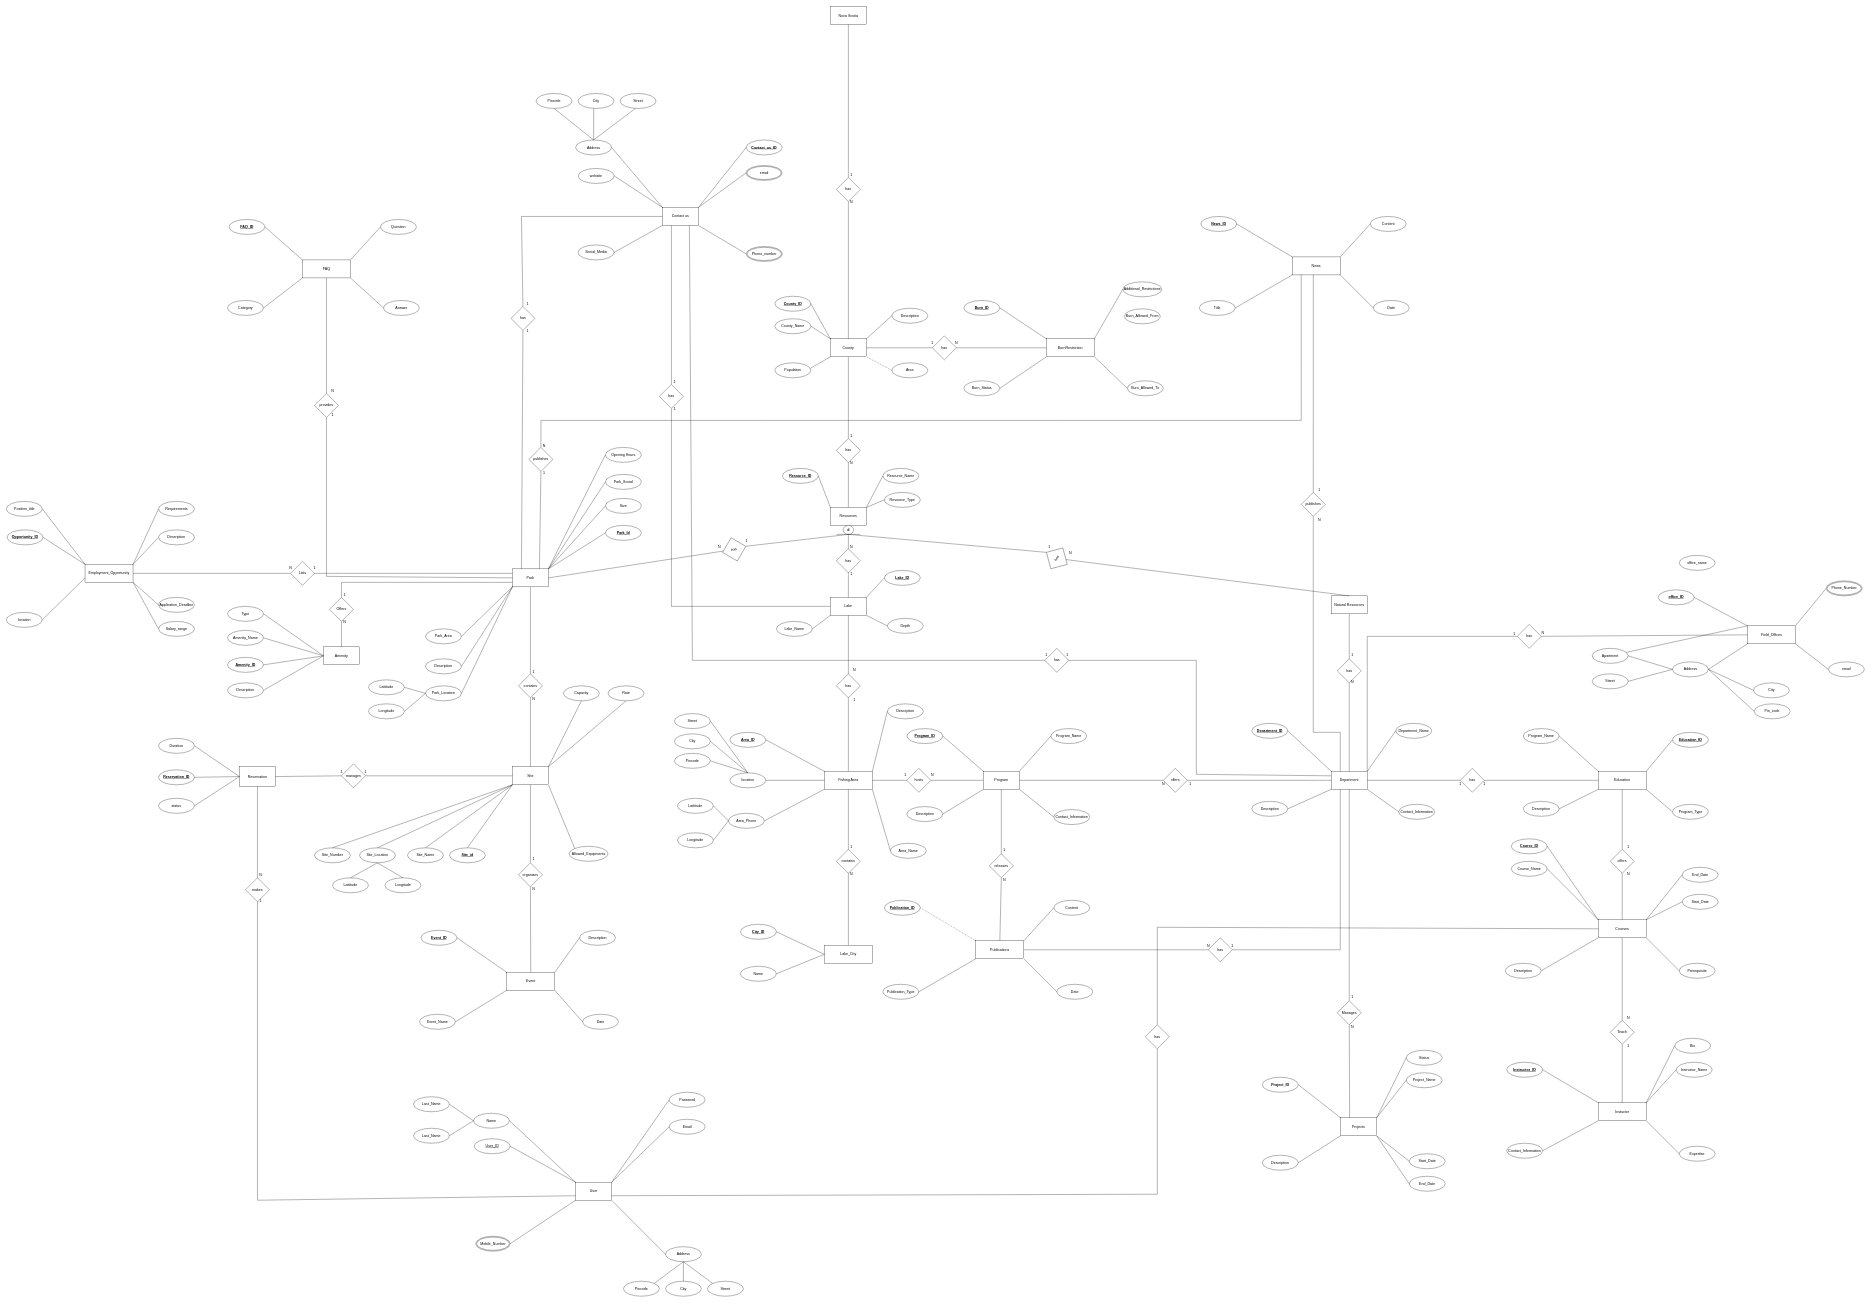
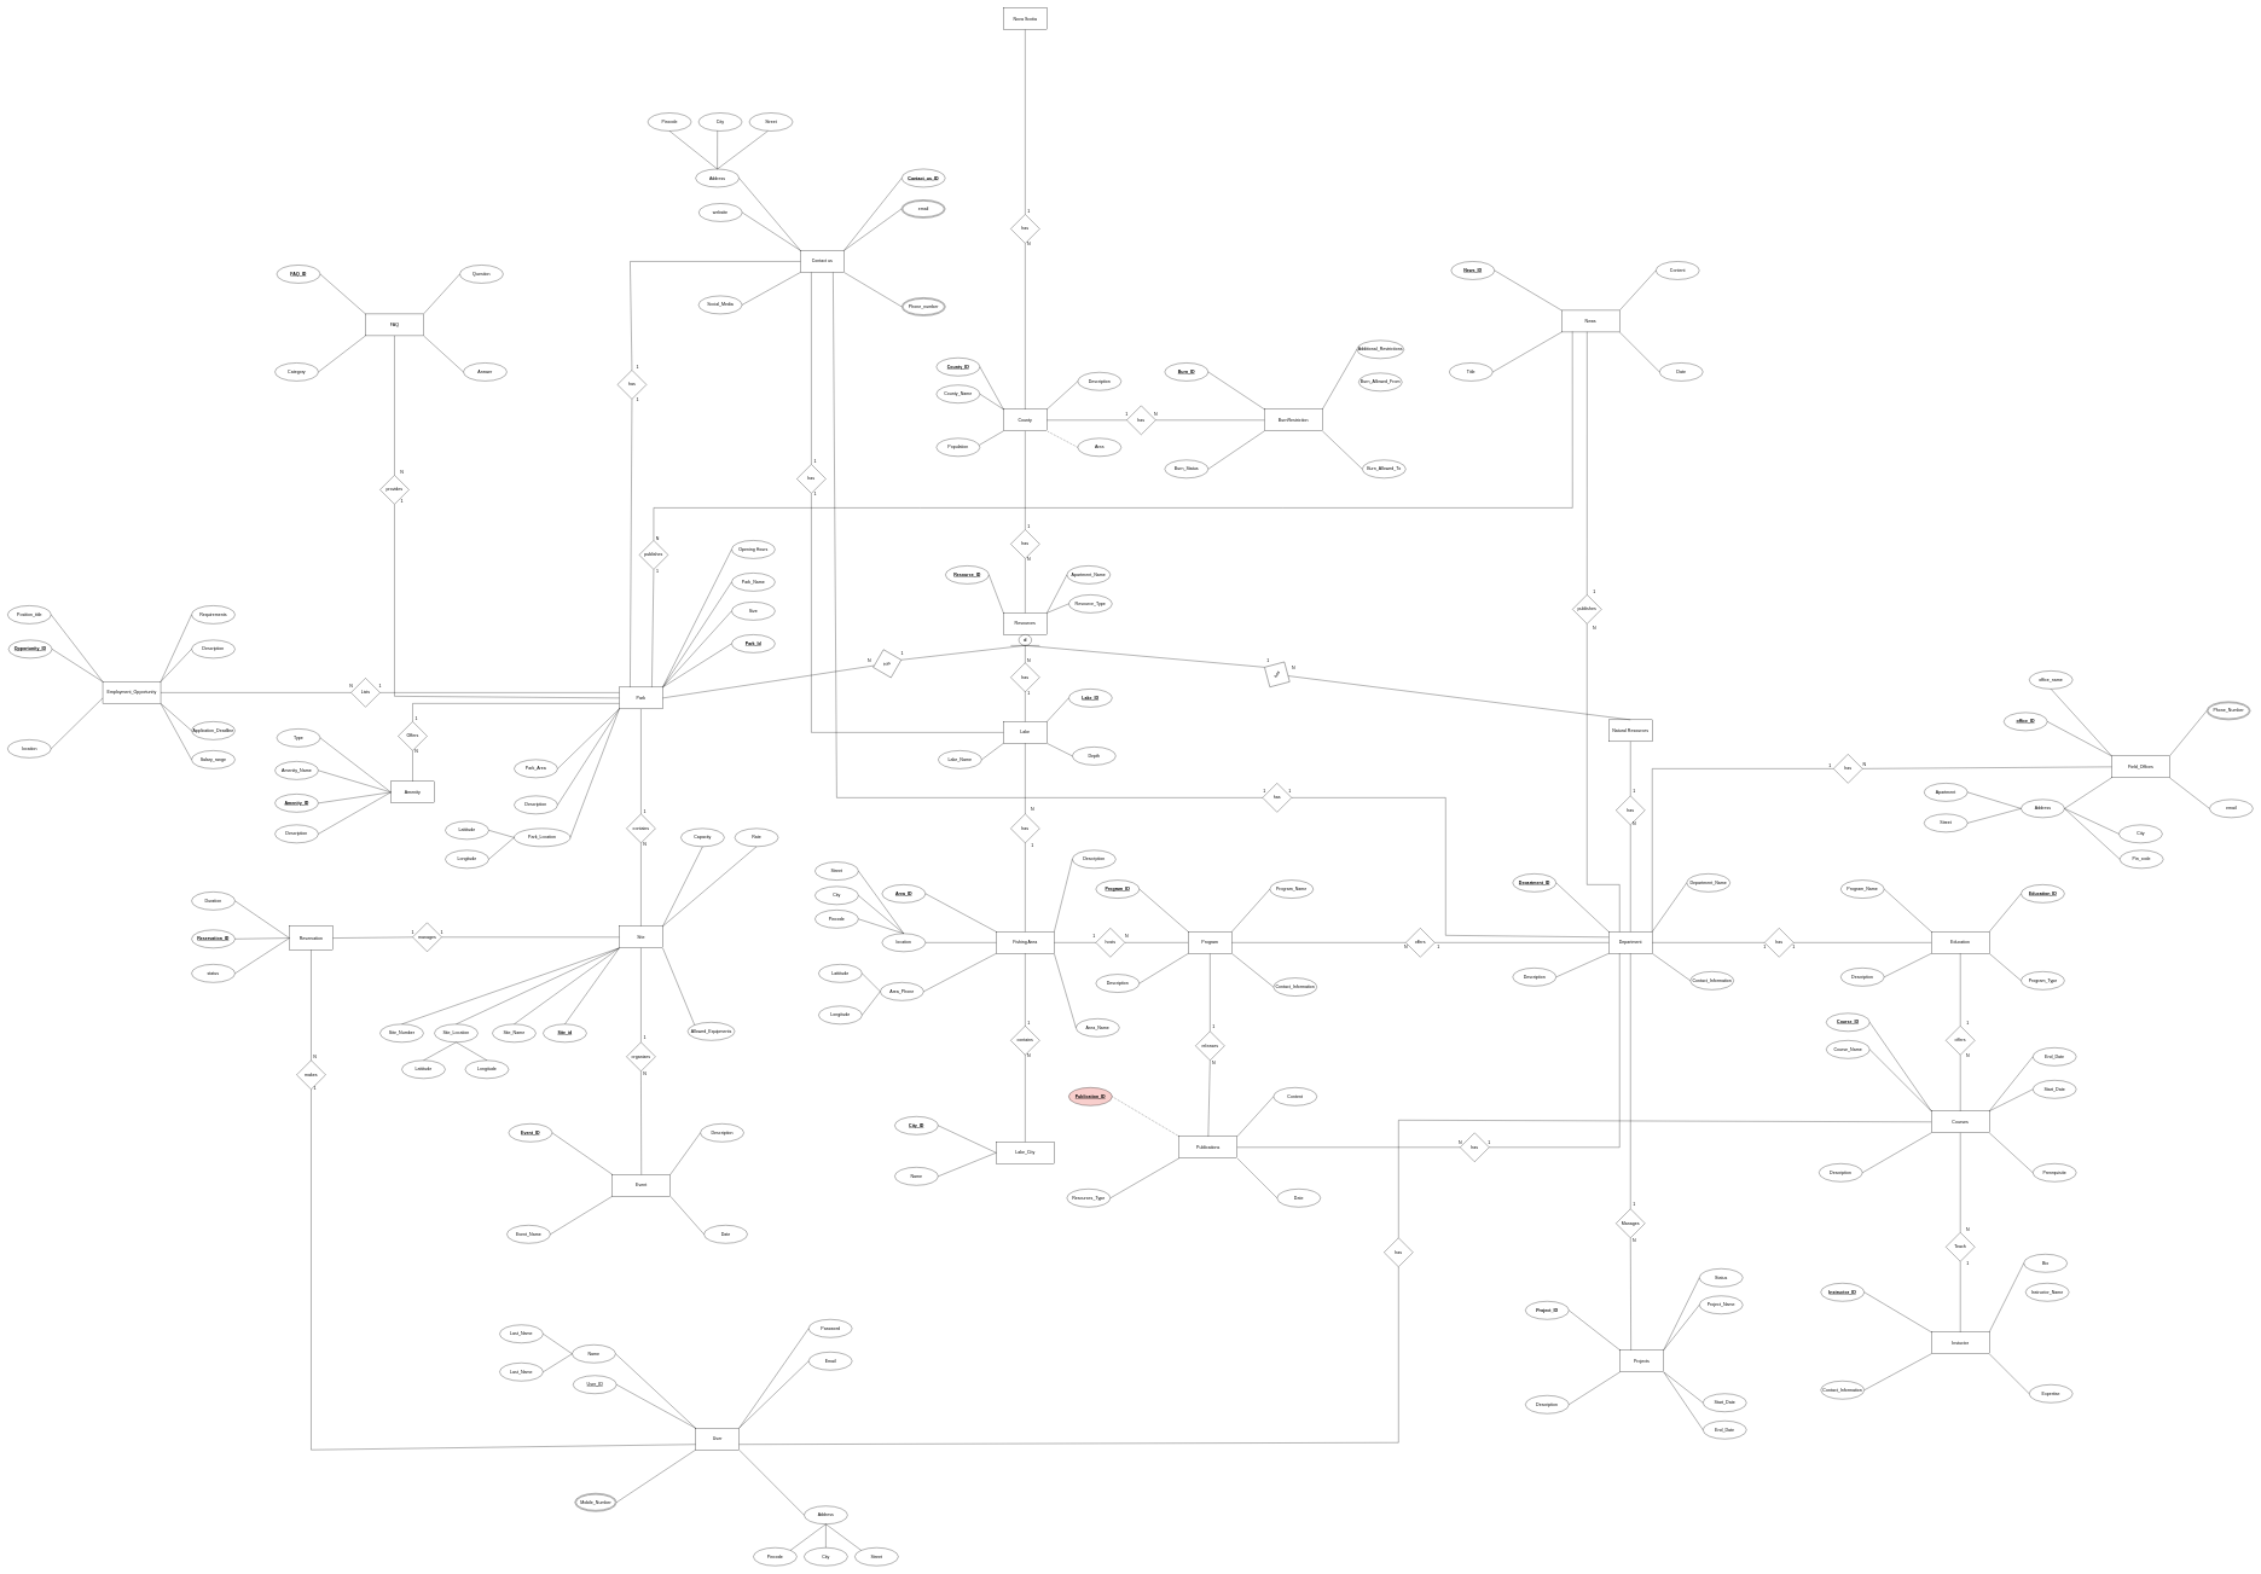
- <mxCell id="423" value="Resource_Name" style="ellipse;whiteSpace=wrap;html=1;" vertex="1" parent="1"><mxGeometry x="2943" y="1560" width="120" height="50" as="geometry" /></mxCell>
+ <mxCell id="423" value="Apartment_Name" style="ellipse;whiteSpace=wrap;html=1;" vertex="1" parent="1"><mxGeometry x="2943" y="1560" width="120" height="50" as="geometry" /></mxCell>
- <mxCell id="89" value="Park_Social" style="ellipse;whiteSpace=wrap;html=1;" vertex="1" parent="1"><mxGeometry x="2018" y="1580" width="120" height="50" as="geometry" /></mxCell>
+ <mxCell id="89" value="Park_Name" style="ellipse;whiteSpace=wrap;html=1;" vertex="1" parent="1"><mxGeometry x="2018" y="1580" width="120" height="50" as="geometry" /></mxCell>
- <mxCell id="40" value="Type" style="ellipse;whiteSpace=wrap;html=1;" vertex="1" parent="1"><mxGeometry x="758" y="2020" width="120" height="50" as="geometry" /></mxCell>
+ <mxCell id="40" value="Type" style="ellipse;whiteSpace=wrap;html=1;" vertex="1" parent="1"><mxGeometry x="763" y="2010" width="120" height="50" as="geometry" /></mxCell>
- <mxCell id="217" value="" style="endArrow=none;html=1;rounded=0;exitX=0;exitY=0;exitDx=0;exitDy=0;" edge="1" parent="1" source="204" target="214"><mxGeometry width="50" height="50" relative="1" as="geometry"><mxPoint x="5558" y="2130" as="sourcePoint" /><mxPoint x="5685.5" y="1895" as="targetPoint" /></mxGeometry></mxCell>
+ <mxCell id="217" value="" style="endArrow=none;html=1;rounded=0;entryX=0.5;entryY=1;entryDx=0;entryDy=0;exitX=0;exitY=0;exitDx=0;exitDy=0;" edge="1" parent="1" source="204" target="216"><mxGeometry width="50" height="50" relative="1" as="geometry"><mxPoint x="5558" y="2130" as="sourcePoint" /><mxPoint x="5685.5" y="1895" as="targetPoint" /></mxGeometry></mxCell>
- <mxCell id="84" value="Park_Location" style="ellipse;whiteSpace=wrap;html=1;" vertex="1" parent="1"><mxGeometry x="1418" y="2285" width="120" height="50" as="geometry" /></mxCell>
+ <mxCell id="84" value="Park_Location" style="ellipse;whiteSpace=wrap;html=1;" vertex="1" parent="1"><mxGeometry x="1418" y="2285" width="155" height="50" as="geometry" /></mxCell>
- <mxCell id="137" value="&lt;u&gt;&lt;b&gt;Publication_ID&lt;/b&gt;&lt;/u&gt;" style="ellipse;whiteSpace=wrap;html=1;" vertex="1" parent="1"><mxGeometry x="2948" y="3000" width="120" height="50" as="geometry" /></mxCell>
+ <mxCell id="137" value="&lt;u&gt;&lt;b&gt;Publication_ID&lt;/b&gt;&lt;/u&gt;" style="ellipse;whiteSpace=wrap;html=1;fillColor=#f8cecc;" vertex="1" parent="1"><mxGeometry x="2948" y="3000" width="120" height="50" as="geometry" /></mxCell>
- <mxCell id="149" value="Prerequisite" style="ellipse;whiteSpace=wrap;html=1;" vertex="1" parent="1"><mxGeometry x="5598" y="3210" width="120" height="50" as="geometry" /></mxCell>
+ <mxCell id="149" value="Prerequisite" style="ellipse;whiteSpace=wrap;html=1;" vertex="1" parent="1"><mxGeometry x="5608" y="3210" width="120" height="50" as="geometry" /></mxCell>
- <mxCell id="132" value="Publication_Type" style="ellipse;whiteSpace=wrap;html=1;" vertex="1" parent="1"><mxGeometry x="2943" y="3280" width="120" height="50" as="geometry" /></mxCell>
+ <mxCell id="132" value="Resources_Type" style="ellipse;whiteSpace=wrap;html=1;" vertex="1" parent="1"><mxGeometry x="2943" y="3280" width="120" height="50" as="geometry" /></mxCell>
- <mxCell id="165" value="" style="endArrow=none;html=1;rounded=0;entryX=0;entryY=0.5;entryDx=0;entryDy=0;exitX=1;exitY=0;exitDx=0;exitDy=0;" edge="1" parent="1" source="160" target="163"><mxGeometry width="50" height="50" relative="1" as="geometry"><mxPoint x="5158" y="3615" as="sourcePoint" /><mxPoint x="5538" y="3645" as="targetPoint" /></mxGeometry></mxCell>
